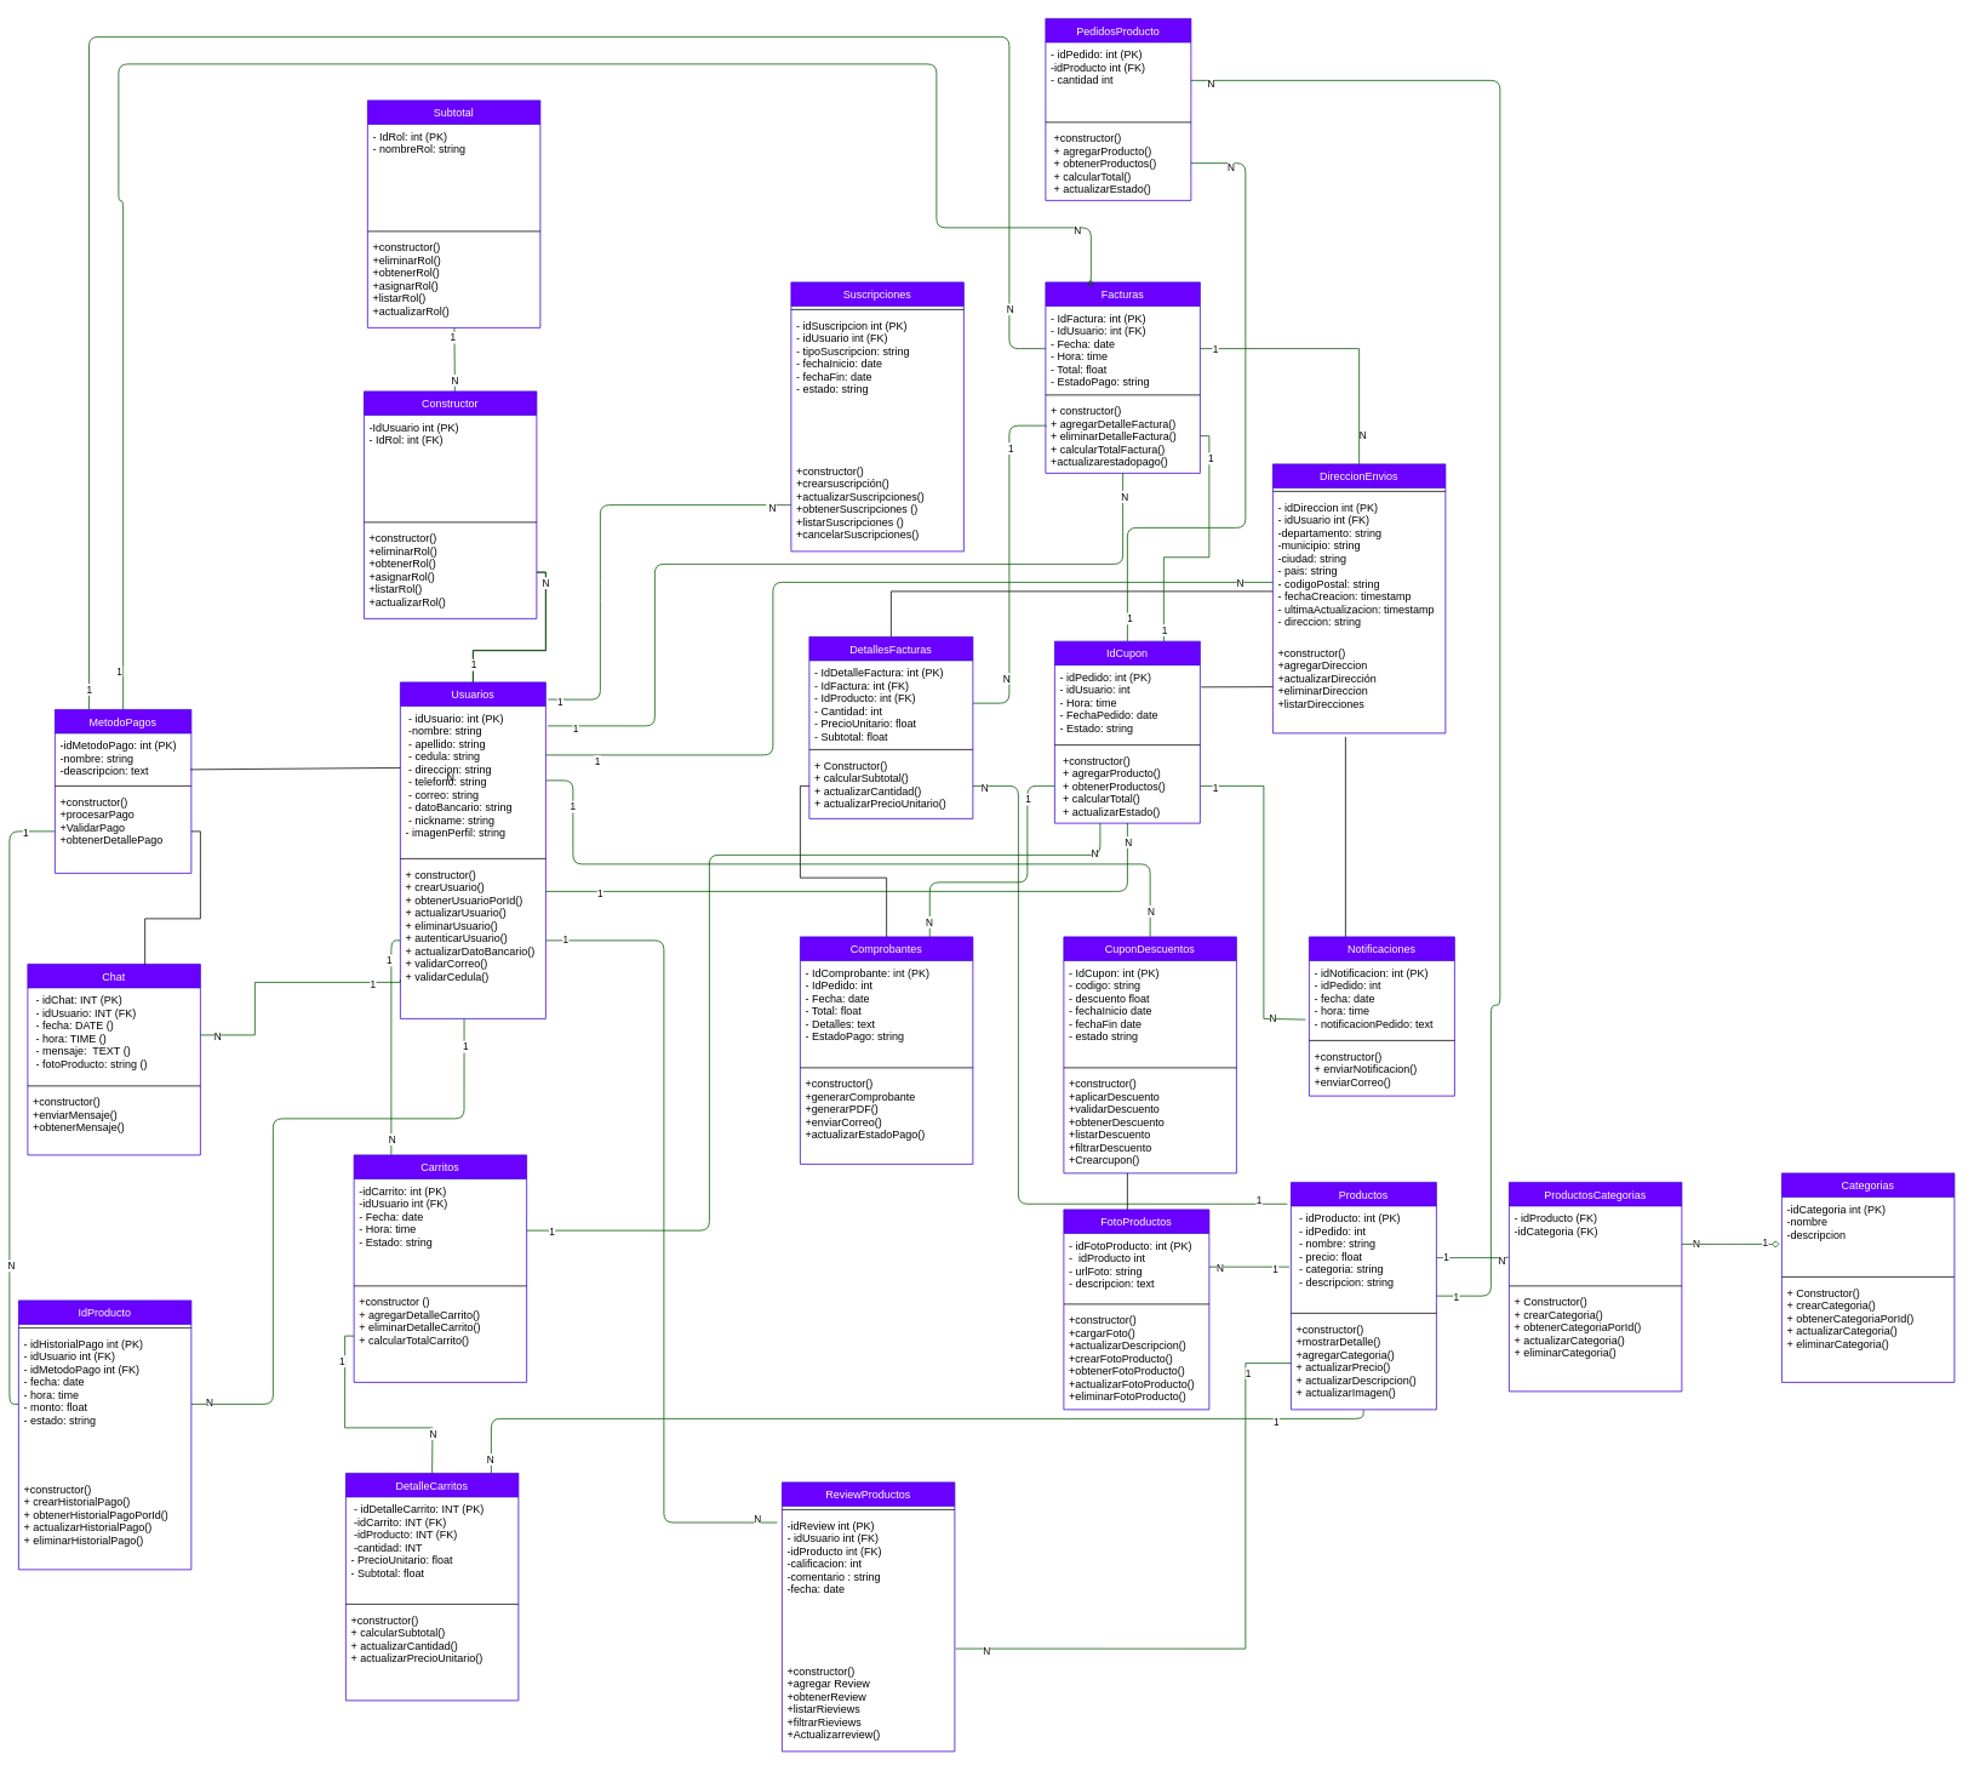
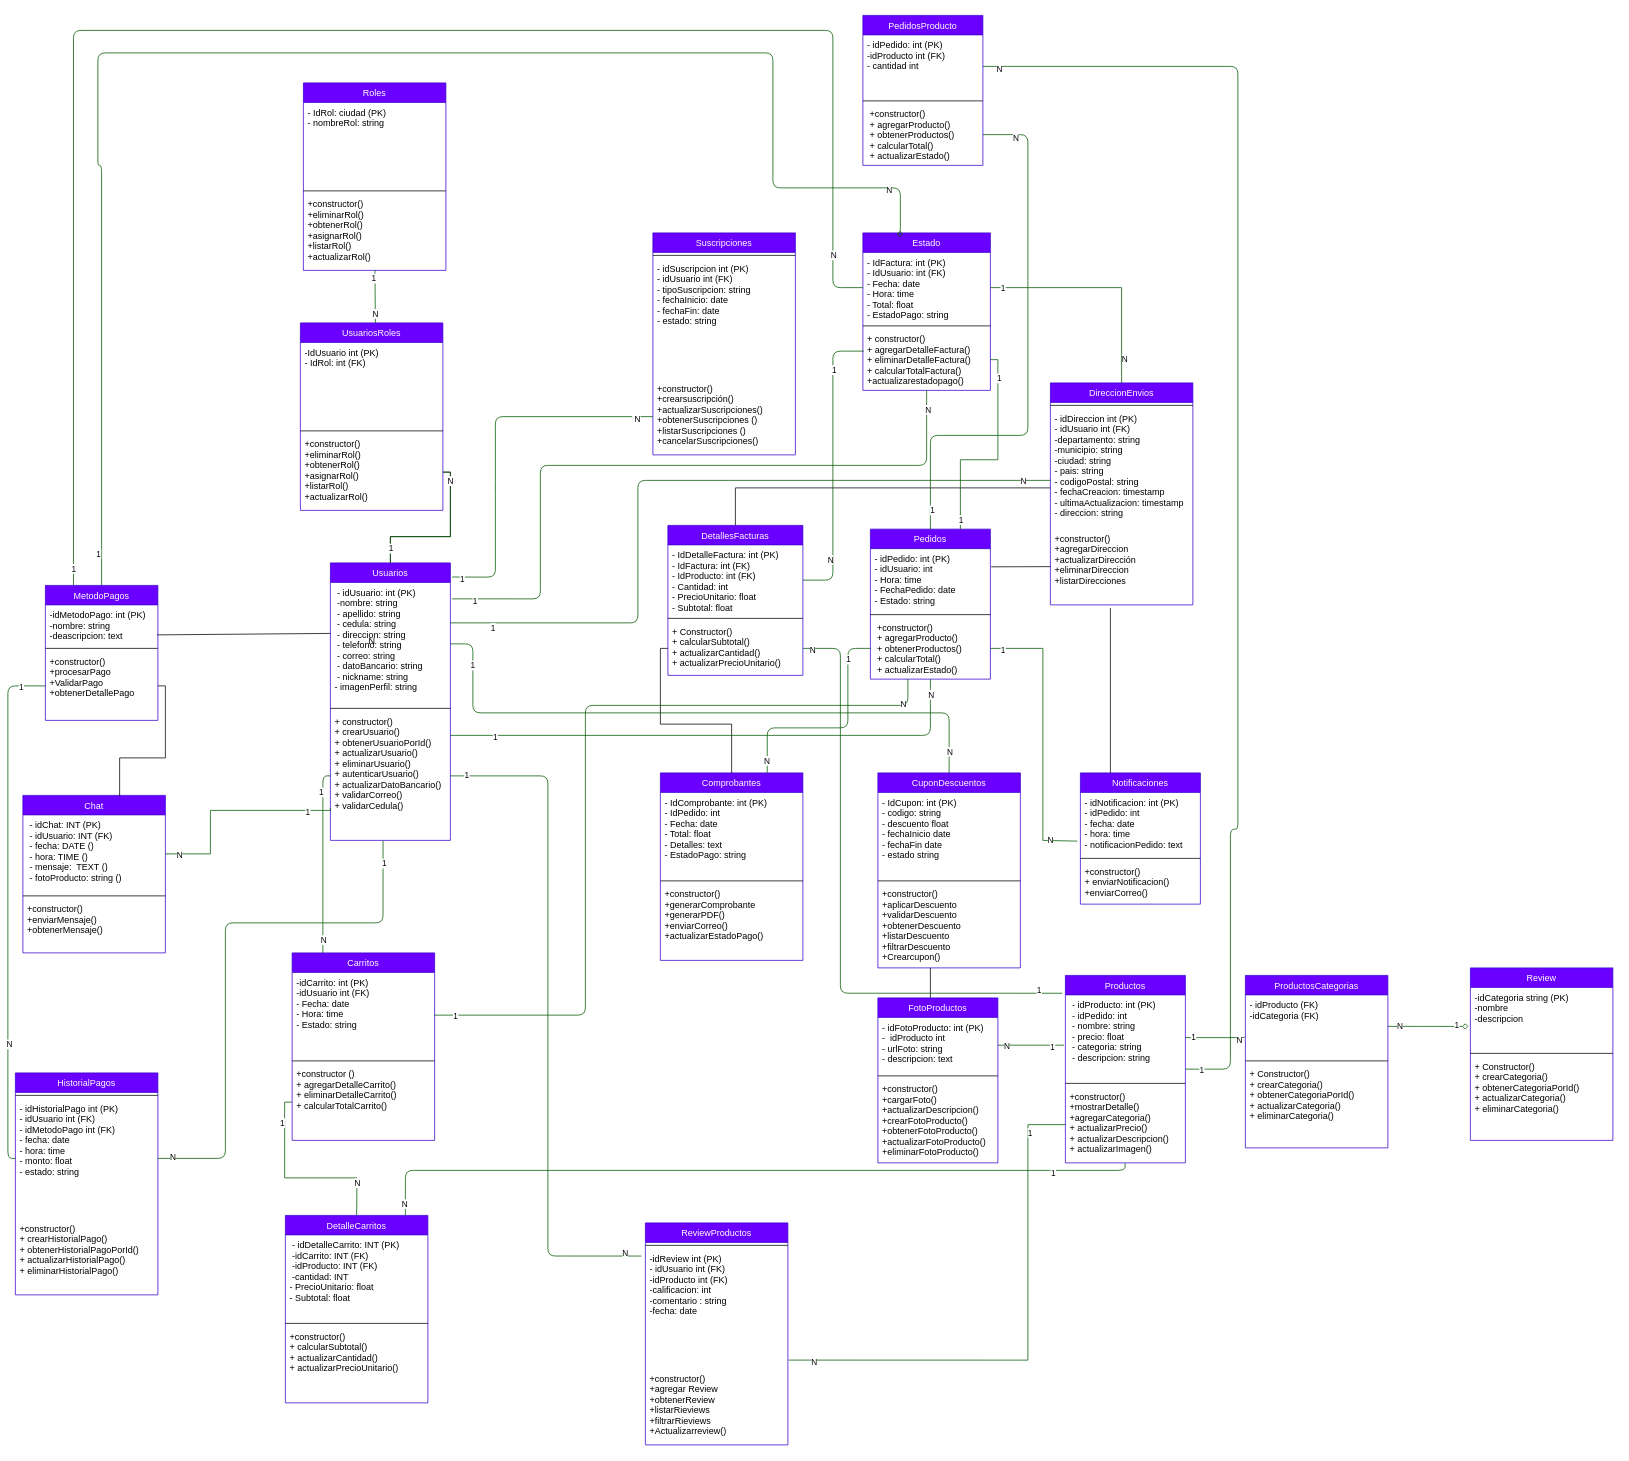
- <mxCell id="123" value="Subtotal" style="swimlane;fontStyle=0;align=center;verticalAlign=top;childLayout=stackLayout;horizontal=1;startSize=26;horizontalStack=0;resizeParent=1;resizeLast=0;collapsible=1;marginBottom=0;rounded=0;shadow=0;strokeWidth=1;fontSize=12;fillColor=#6a00ff;fontColor=#ffffff;strokeColor=#3700CC;" vertex="1" parent="1"><mxGeometry x="404" y="110" width="190" height="250" as="geometry"><mxRectangle x="550" y="140" width="160" height="26" as="alternateBounds" /></mxGeometry></mxCell>
+ <mxCell id="123" value="Roles" style="swimlane;fontStyle=0;align=center;verticalAlign=top;childLayout=stackLayout;horizontal=1;startSize=26;horizontalStack=0;resizeParent=1;resizeLast=0;collapsible=1;marginBottom=0;rounded=0;shadow=0;strokeWidth=1;fontSize=12;fillColor=#6a00ff;fontColor=#ffffff;strokeColor=#3700CC;" vertex="1" parent="1"><mxGeometry x="404" y="110" width="190" height="250" as="geometry"><mxRectangle x="550" y="140" width="160" height="26" as="alternateBounds" /></mxGeometry></mxCell>
- <mxCell id="124" value="- IdRol: int (PK)&#10;- nombreRol: string&#10;" style="text;align=left;verticalAlign=top;spacingLeft=4;spacingRight=4;overflow=hidden;rotatable=0;points=[[0,0.5],[1,0.5]];portConstraint=eastwest;fontSize=12;" vertex="1" parent="123"><mxGeometry y="26" width="190" height="114" as="geometry" /></mxCell>
+ <mxCell id="124" value="- IdRol: ciudad (PK)&#10;- nombreRol: string&#10;" style="text;align=left;verticalAlign=top;spacingLeft=4;spacingRight=4;overflow=hidden;rotatable=0;points=[[0,0.5],[1,0.5]];portConstraint=eastwest;fontSize=12;" vertex="1" parent="123"><mxGeometry y="26" width="190" height="114" as="geometry" /></mxCell>
- <mxCell id="7" value="Facturas" style="swimlane;fontStyle=0;align=center;verticalAlign=top;childLayout=stackLayout;horizontal=1;startSize=26;horizontalStack=0;resizeParent=1;resizeLast=0;collapsible=1;marginBottom=0;rounded=0;shadow=0;strokeWidth=1;fontSize=12;fillColor=#6a00ff;fontColor=#ffffff;strokeColor=#3700CC;" parent="1" vertex="1"><mxGeometry x="1150" y="310" width="170" height="210" as="geometry"><mxRectangle x="550" y="140" width="160" height="26" as="alternateBounds" /></mxGeometry></mxCell>
+ <mxCell id="7" value="Estado" style="swimlane;fontStyle=0;align=center;verticalAlign=top;childLayout=stackLayout;horizontal=1;startSize=26;horizontalStack=0;resizeParent=1;resizeLast=0;collapsible=1;marginBottom=0;rounded=0;shadow=0;strokeWidth=1;fontSize=12;fillColor=#6a00ff;fontColor=#ffffff;strokeColor=#3700CC;" parent="1" vertex="1"><mxGeometry x="1150" y="310" width="170" height="210" as="geometry"><mxRectangle x="550" y="140" width="160" height="26" as="alternateBounds" /></mxGeometry></mxCell>
- <mxCell id="70" value="Constructor" style="swimlane;fontStyle=0;align=center;verticalAlign=top;childLayout=stackLayout;horizontal=1;startSize=26;horizontalStack=0;resizeParent=1;resizeLast=0;collapsible=1;marginBottom=0;rounded=0;shadow=0;strokeWidth=1;fontSize=12;fillColor=#6a00ff;fontColor=#ffffff;strokeColor=#3700CC;" parent="1" vertex="1"><mxGeometry x="400" y="430" width="190" height="250" as="geometry"><mxRectangle x="550" y="140" width="160" height="26" as="alternateBounds" /></mxGeometry></mxCell>
+ <mxCell id="70" value="UsuariosRoles" style="swimlane;fontStyle=0;align=center;verticalAlign=top;childLayout=stackLayout;horizontal=1;startSize=26;horizontalStack=0;resizeParent=1;resizeLast=0;collapsible=1;marginBottom=0;rounded=0;shadow=0;strokeWidth=1;fontSize=12;fillColor=#6a00ff;fontColor=#ffffff;strokeColor=#3700CC;" parent="1" vertex="1"><mxGeometry x="400" y="430" width="190" height="250" as="geometry"><mxRectangle x="550" y="140" width="160" height="26" as="alternateBounds" /></mxGeometry></mxCell>
- <mxCell id="11" value="IdCupon" style="swimlane;fontStyle=0;align=center;verticalAlign=top;childLayout=stackLayout;horizontal=1;startSize=26;horizontalStack=0;resizeParent=1;resizeLast=0;collapsible=1;marginBottom=0;rounded=0;shadow=0;strokeWidth=1;fontSize=12;fillColor=#6a00ff;fontColor=#ffffff;strokeColor=#3700CC;" parent="1" vertex="1"><mxGeometry x="1160" y="705" width="160" height="200" as="geometry"><mxRectangle x="550" y="140" width="160" height="26" as="alternateBounds" /></mxGeometry></mxCell>
+ <mxCell id="11" value="Pedidos" style="swimlane;fontStyle=0;align=center;verticalAlign=top;childLayout=stackLayout;horizontal=1;startSize=26;horizontalStack=0;resizeParent=1;resizeLast=0;collapsible=1;marginBottom=0;rounded=0;shadow=0;strokeWidth=1;fontSize=12;fillColor=#6a00ff;fontColor=#ffffff;strokeColor=#3700CC;" parent="1" vertex="1"><mxGeometry x="1160" y="705" width="160" height="200" as="geometry"><mxRectangle x="550" y="140" width="160" height="26" as="alternateBounds" /></mxGeometry></mxCell>
- <mxCell id="45" value="Categorias" style="swimlane;fontStyle=0;align=center;verticalAlign=top;childLayout=stackLayout;horizontal=1;startSize=26;horizontalStack=0;resizeParent=1;resizeLast=0;collapsible=1;marginBottom=0;rounded=0;shadow=0;strokeWidth=1;fontSize=12;fillColor=#6a00ff;fontColor=#ffffff;strokeColor=#3700CC;" parent="1" vertex="1"><mxGeometry x="1960" y="1290" width="190" height="230" as="geometry"><mxRectangle x="550" y="140" width="160" height="26" as="alternateBounds" /></mxGeometry></mxCell>
+ <mxCell id="45" value="Review" style="swimlane;fontStyle=0;align=center;verticalAlign=top;childLayout=stackLayout;horizontal=1;startSize=26;horizontalStack=0;resizeParent=1;resizeLast=0;collapsible=1;marginBottom=0;rounded=0;shadow=0;strokeWidth=1;fontSize=12;fillColor=#6a00ff;fontColor=#ffffff;strokeColor=#3700CC;" parent="1" vertex="1"><mxGeometry x="1960" y="1290" width="190" height="230" as="geometry"><mxRectangle x="550" y="140" width="160" height="26" as="alternateBounds" /></mxGeometry></mxCell>
- <mxCell id="46" value="-idCategoria int (PK)&#10;-nombre&#10;-descripcion&#10;" style="text;align=left;verticalAlign=top;spacingLeft=4;spacingRight=4;overflow=hidden;rotatable=0;points=[[0,0.5],[1,0.5]];portConstraint=eastwest;fontSize=12;" parent="45" vertex="1"><mxGeometry y="26" width="190" height="84" as="geometry" /></mxCell>
+ <mxCell id="46" value="-idCategoria string (PK)&#10;-nombre&#10;-descripcion&#10;" style="text;align=left;verticalAlign=top;spacingLeft=4;spacingRight=4;overflow=hidden;rotatable=0;points=[[0,0.5],[1,0.5]];portConstraint=eastwest;fontSize=12;" parent="45" vertex="1"><mxGeometry y="26" width="190" height="84" as="geometry" /></mxCell>
- <mxCell id="86" value="IdProducto" style="swimlane;fontStyle=0;align=center;verticalAlign=top;childLayout=stackLayout;horizontal=1;startSize=26;horizontalStack=0;resizeParent=1;resizeLast=0;collapsible=1;marginBottom=0;rounded=0;shadow=0;strokeWidth=1;fontSize=12;fillColor=#6a00ff;fontColor=#ffffff;strokeColor=#3700CC;" parent="1" vertex="1"><mxGeometry x="20" y="1430" width="190" height="296" as="geometry"><mxRectangle x="550" y="140" width="160" height="26" as="alternateBounds" /></mxGeometry></mxCell>
+ <mxCell id="86" value="HistorialPagos" style="swimlane;fontStyle=0;align=center;verticalAlign=top;childLayout=stackLayout;horizontal=1;startSize=26;horizontalStack=0;resizeParent=1;resizeLast=0;collapsible=1;marginBottom=0;rounded=0;shadow=0;strokeWidth=1;fontSize=12;fillColor=#6a00ff;fontColor=#ffffff;strokeColor=#3700CC;" parent="1" vertex="1"><mxGeometry x="20" y="1430" width="190" height="296" as="geometry"><mxRectangle x="550" y="140" width="160" height="26" as="alternateBounds" /></mxGeometry></mxCell>
